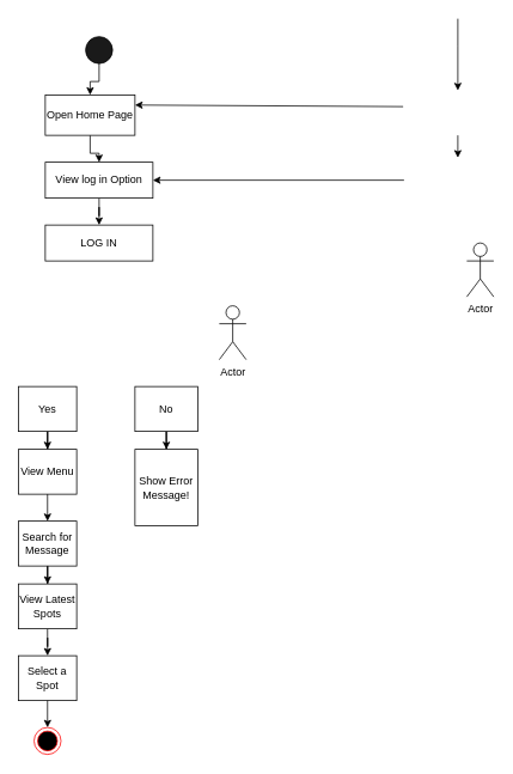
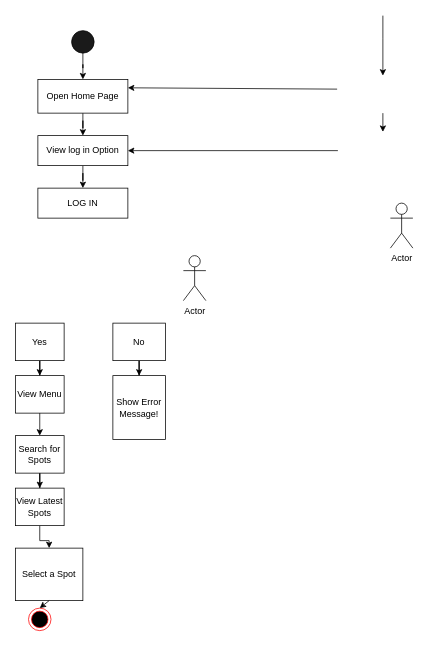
- <mxCell id="6" value="Open Home Page" style="whiteSpace=wrap;html=1;" vertex="1" parent="1"><mxGeometry x="50" y="105" width="100" height="45" as="geometry" /></mxCell>
+ <mxCell id="6" value="Open Home Page" style="whiteSpace=wrap;html=1;" vertex="1" parent="1"><mxGeometry x="50" y="105" width="120" height="45" as="geometry" /></mxCell>
- <mxCell id="19" value="Search for Message" style="whiteSpace=wrap;html=1;" vertex="1" parent="1"><mxGeometry x="20" y="580" width="65" height="50" as="geometry" /></mxCell>
+ <mxCell id="19" value="Search for Spots" style="whiteSpace=wrap;html=1;" vertex="1" parent="1"><mxGeometry x="20" y="580" width="65" height="50" as="geometry" /></mxCell>
- <mxCell id="22" value="Select a Spot" style="whiteSpace=wrap;html=1;" vertex="1" parent="1"><mxGeometry x="20" y="730" width="65" height="50" as="geometry" /></mxCell>
+ <mxCell id="22" value="Select a Spot" style="whiteSpace=wrap;html=1;" vertex="1" parent="1"><mxGeometry x="20" y="730" width="90" height="70" as="geometry" /></mxCell>
